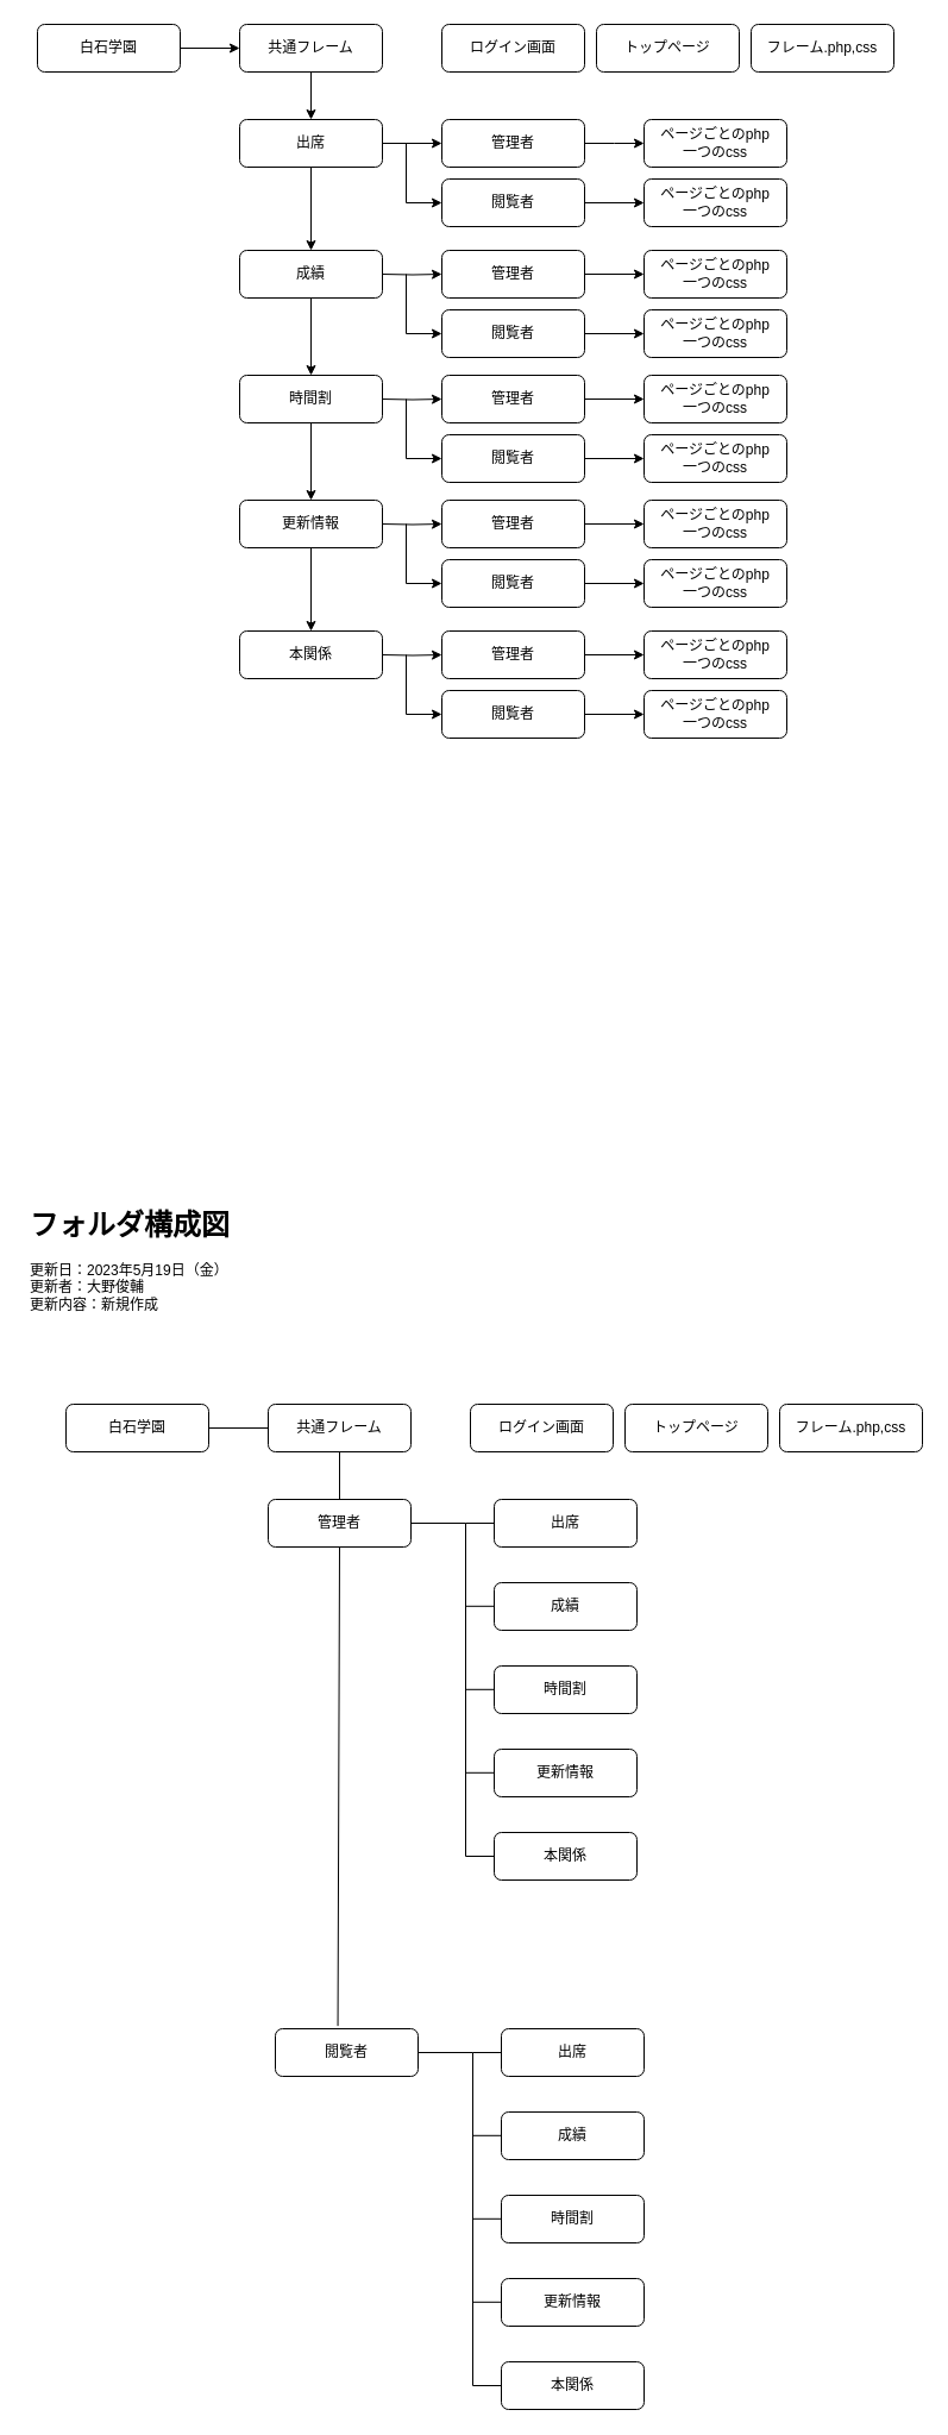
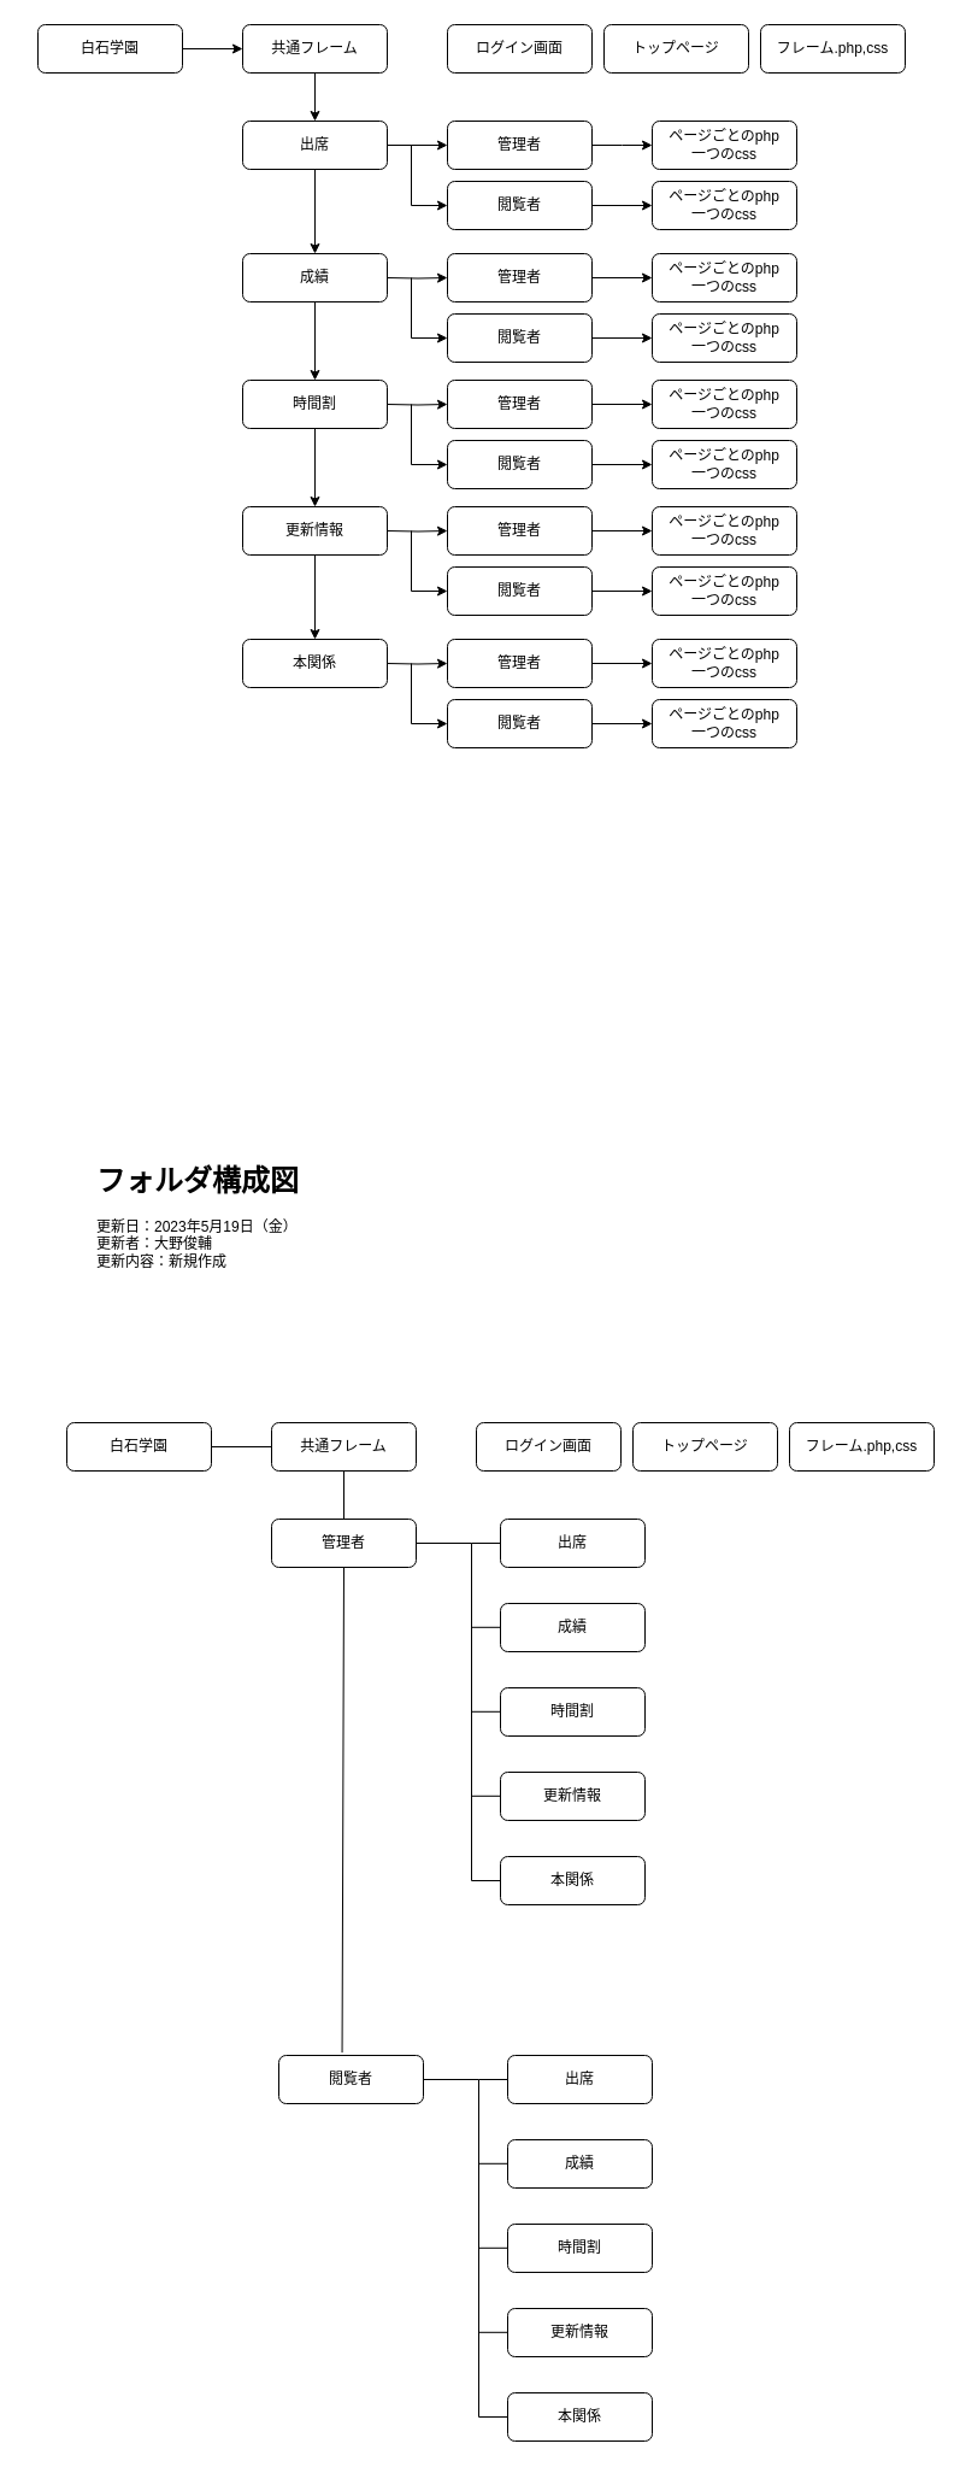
- <mxCell id="88" value="&lt;h1&gt;フォルダ構成図&lt;/h1&gt;&lt;div&gt;更新日：2023年5月19日（金）&lt;/div&gt;&lt;div&gt;更新者：大野俊輔&lt;/div&gt;&lt;div&gt;更新内容：新規作成&lt;/div&gt;" style="text;html=1;strokeColor=none;fillColor=none;spacing=5;spacingTop=-20;whiteSpace=wrap;overflow=hidden;rounded=0;" vertex="1" parent="1"><mxGeometry x="20" y="1010" width="190" height="120" as="geometry" /></mxCell>
+ <mxCell id="88" value="&lt;h1&gt;フォルダ構成図&lt;/h1&gt;&lt;div&gt;更新日：2023年5月19日（金）&lt;/div&gt;&lt;div&gt;更新者：大野俊輔&lt;/div&gt;&lt;div&gt;更新内容：新規作成&lt;/div&gt;" style="text;html=1;strokeColor=none;fillColor=none;spacing=5;spacingTop=-20;whiteSpace=wrap;overflow=hidden;rounded=0;" vertex="1" parent="1"><mxGeometry x="75" y="960" width="190" height="120" as="geometry" /></mxCell>
